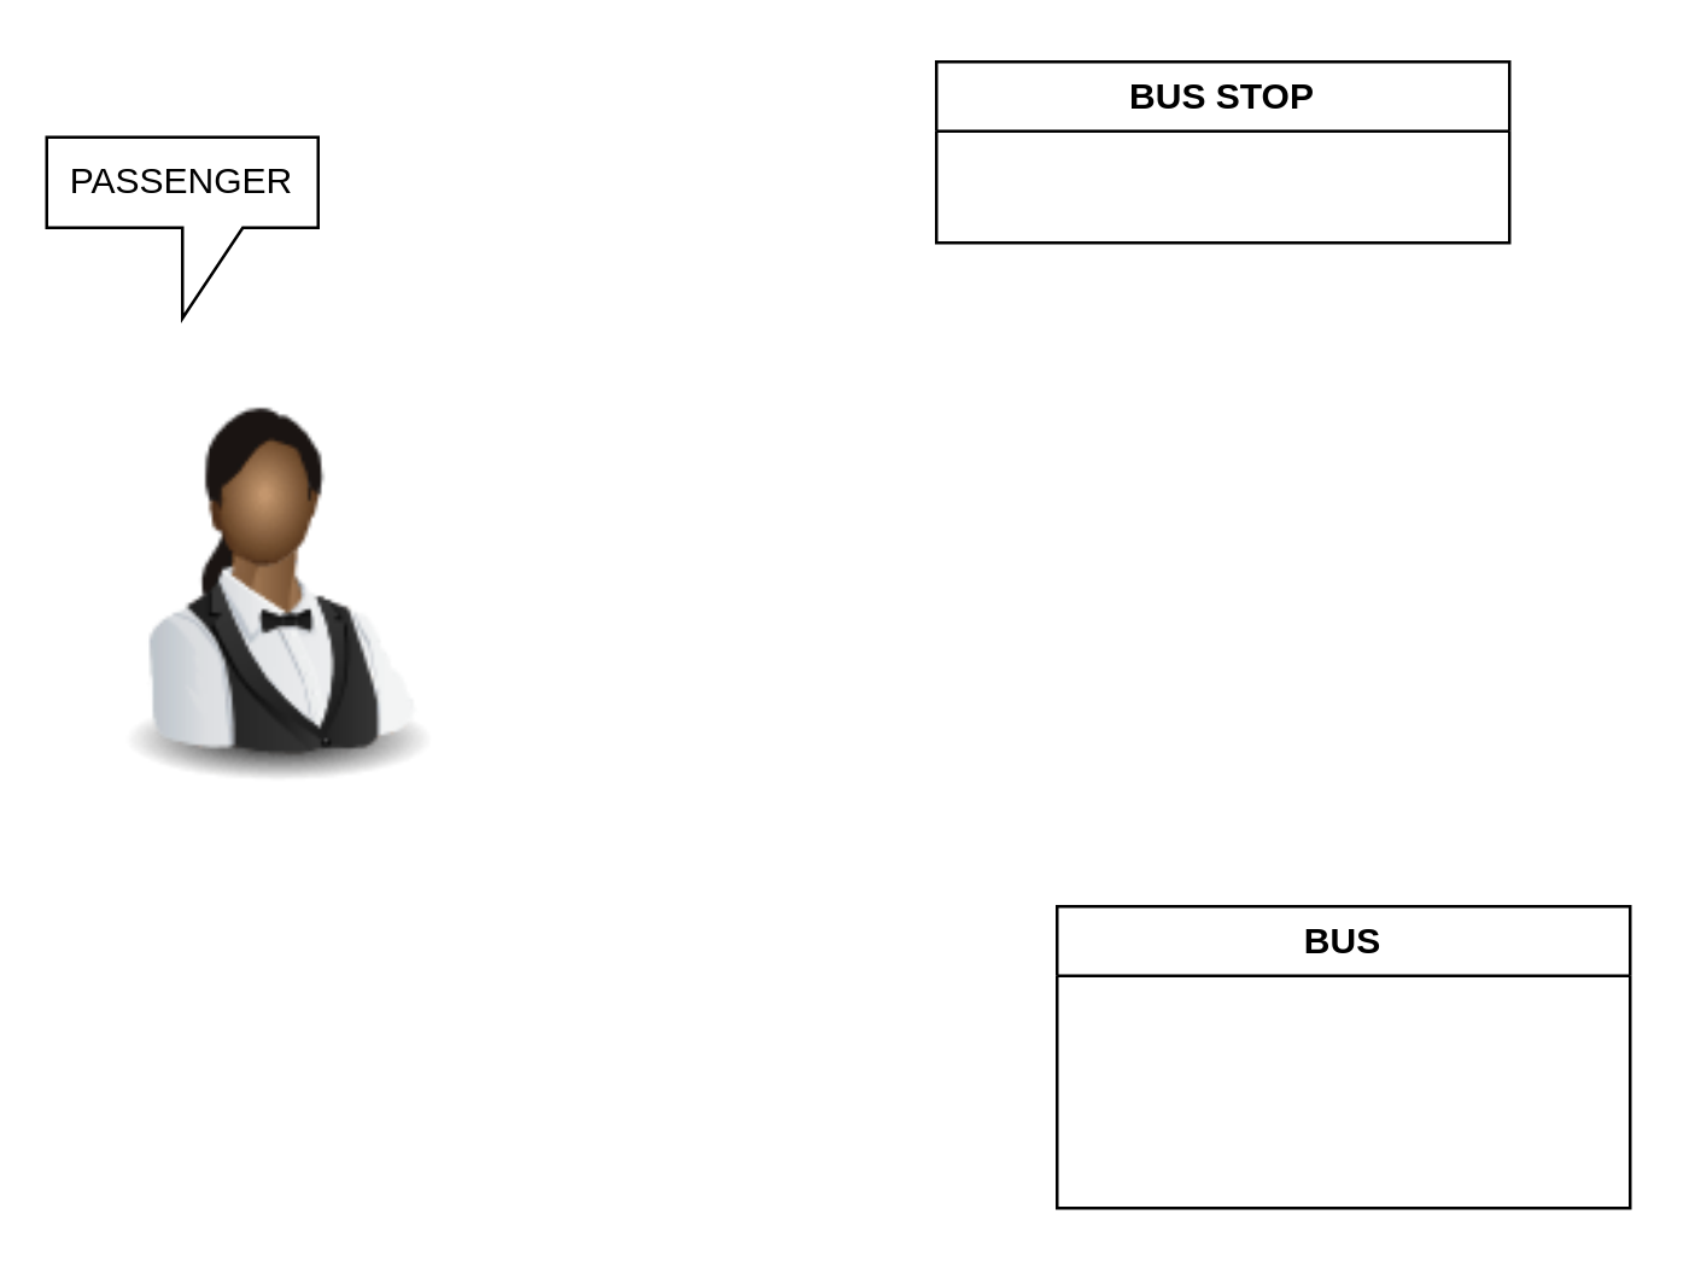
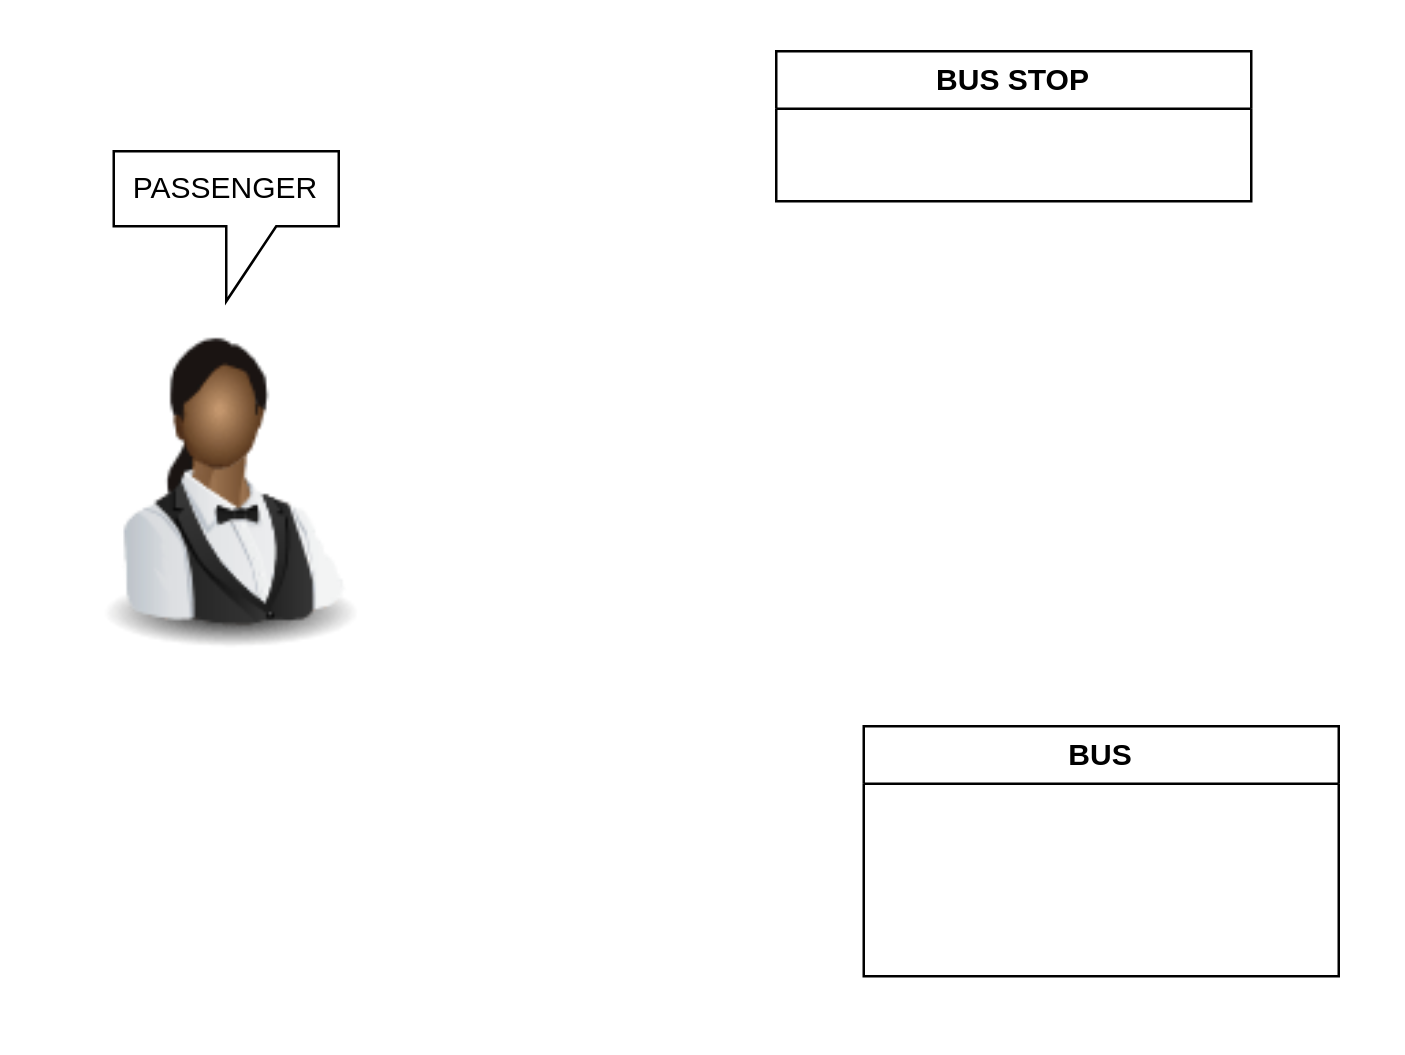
- <mxCell id="5" value="PASSENGER" style="shape=callout;whiteSpace=wrap;html=1;perimeter=calloutPerimeter;" vertex="1" parent="1"><mxGeometry x="15" y="45" width="90" height="60" as="geometry" /></mxCell>
+ <mxCell id="5" value="PASSENGER" style="shape=callout;whiteSpace=wrap;html=1;perimeter=calloutPerimeter;" vertex="1" parent="1"><mxGeometry x="45" y="60" width="90" height="60" as="geometry" /></mxCell>
- <mxCell id="3" value="BUS" style="swimlane;whiteSpace=wrap;html=1;" vertex="1" parent="1"><mxGeometry x="350" y="300" width="190" height="100" as="geometry" /></mxCell>
+ <mxCell id="3" value="BUS" style="swimlane;whiteSpace=wrap;html=1;" vertex="1" parent="1"><mxGeometry x="345" y="290" width="190" height="100" as="geometry" /></mxCell>
